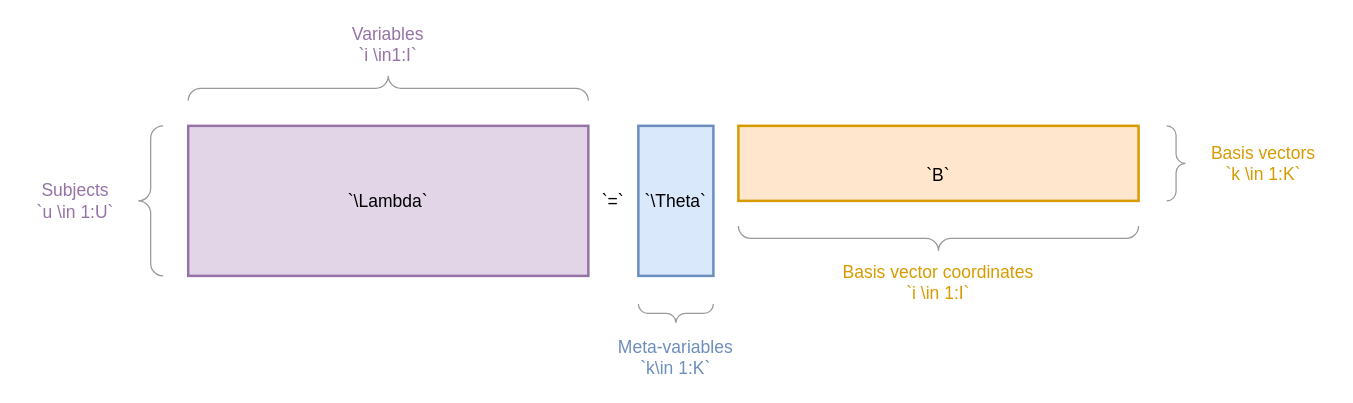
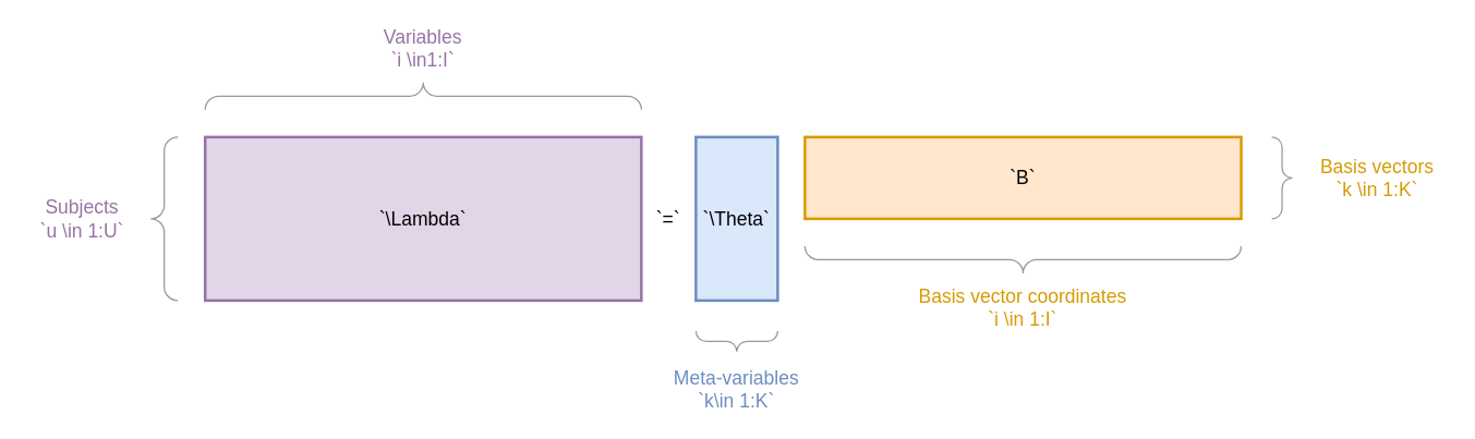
- <mxCell id="7" value="&lt;font style=&quot;font-size: 14px;&quot;&gt;`B`&lt;/font&gt;" style="text;html=1;strokeColor=none;fillColor=none;align=center;verticalAlign=middle;whiteSpace=wrap;rounded=0;" parent="1" vertex="1"><mxGeometry x="720" y="125" width="60" height="30" as="geometry" /></mxCell>
+ <mxCell id="7" value="&lt;font style=&quot;font-size: 14px;&quot;&gt;`B`&lt;/font&gt;" style="text;html=1;strokeColor=none;fillColor=none;align=center;verticalAlign=middle;whiteSpace=wrap;rounded=0;" parent="1" vertex="1"><mxGeometry x="720" y="115" width="60" height="30" as="geometry" /></mxCell>
